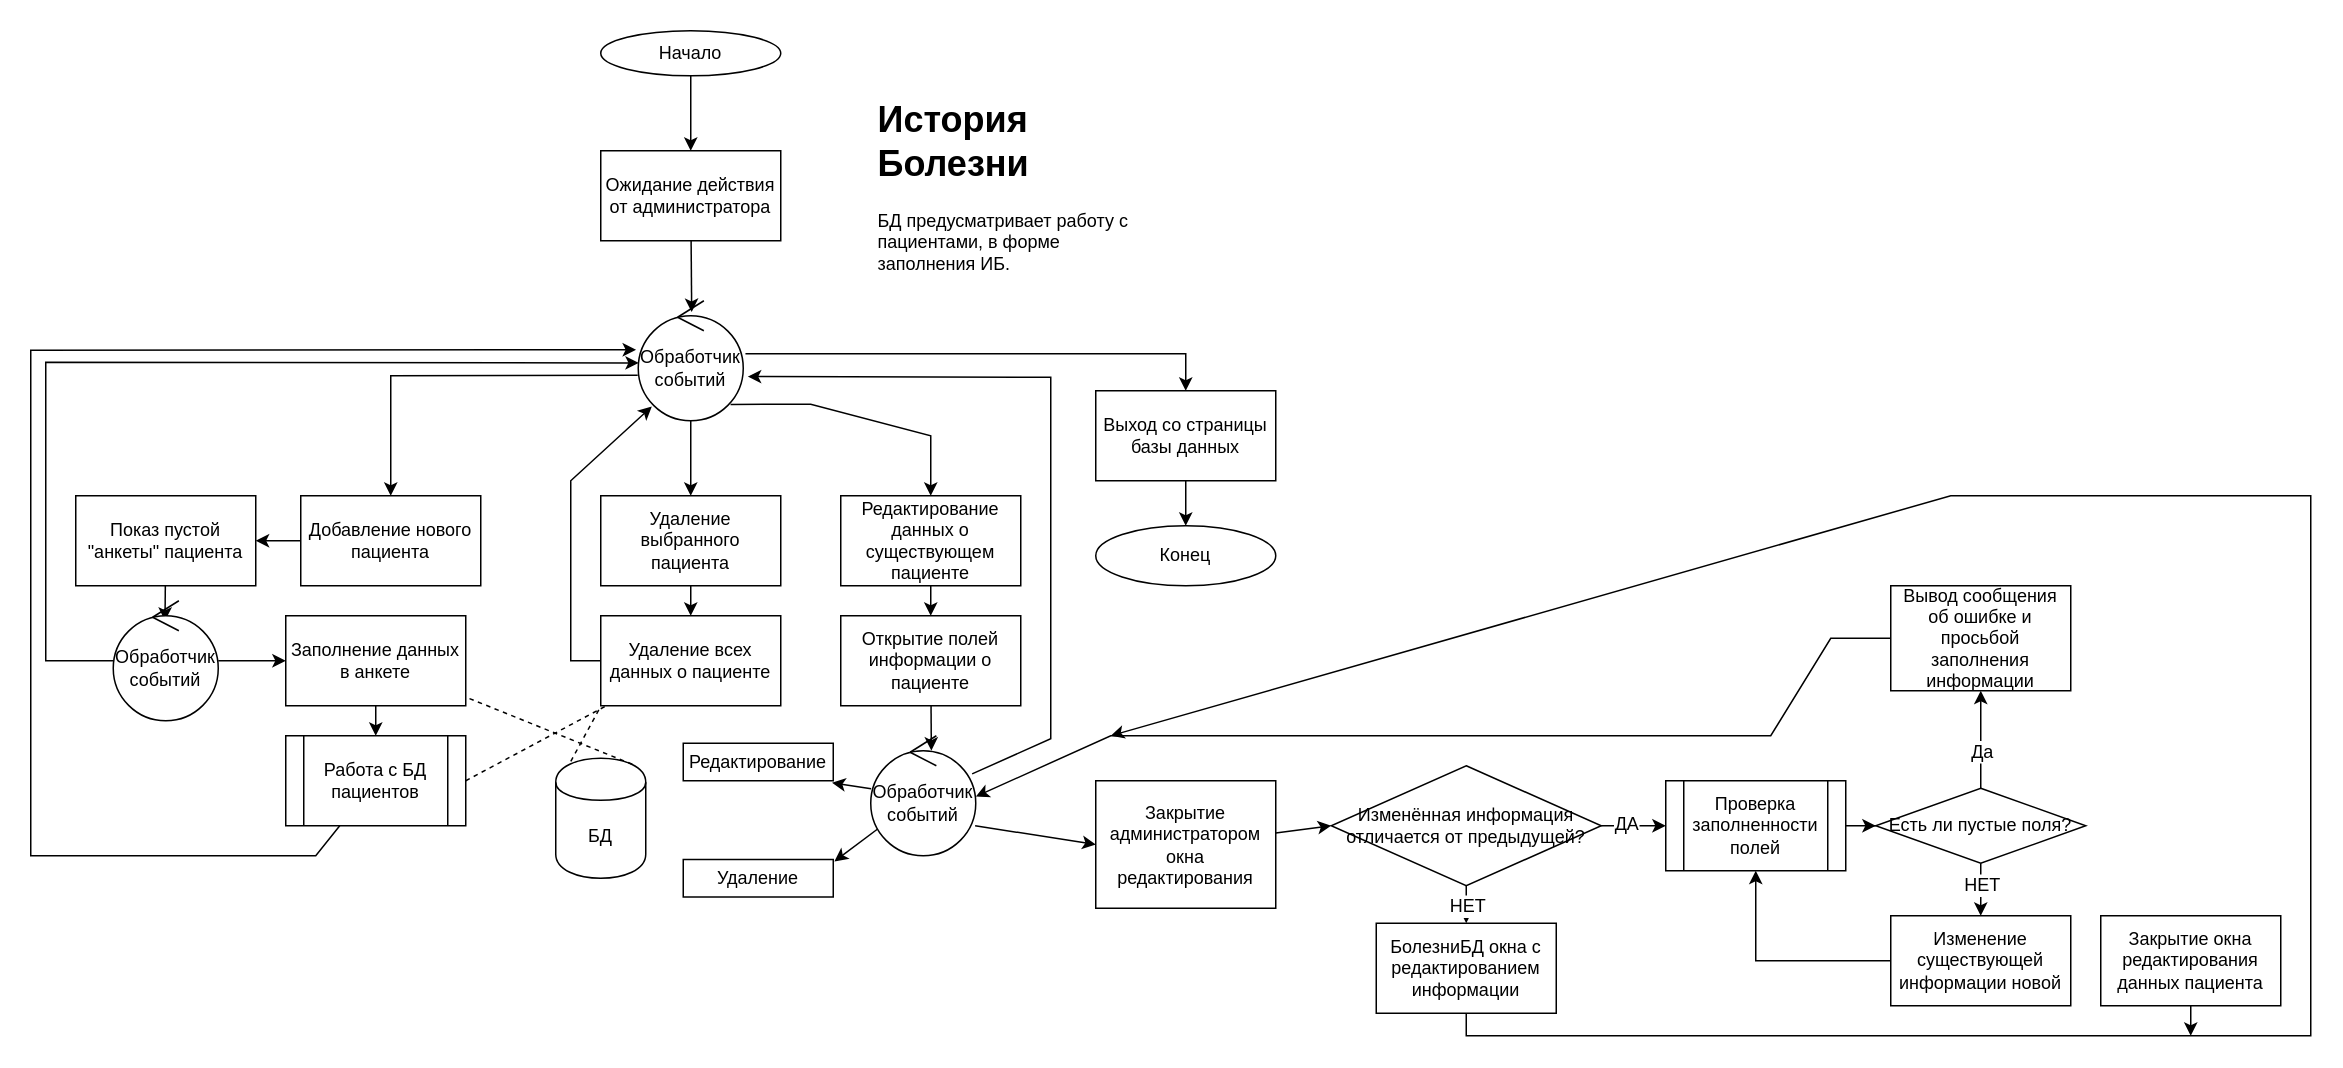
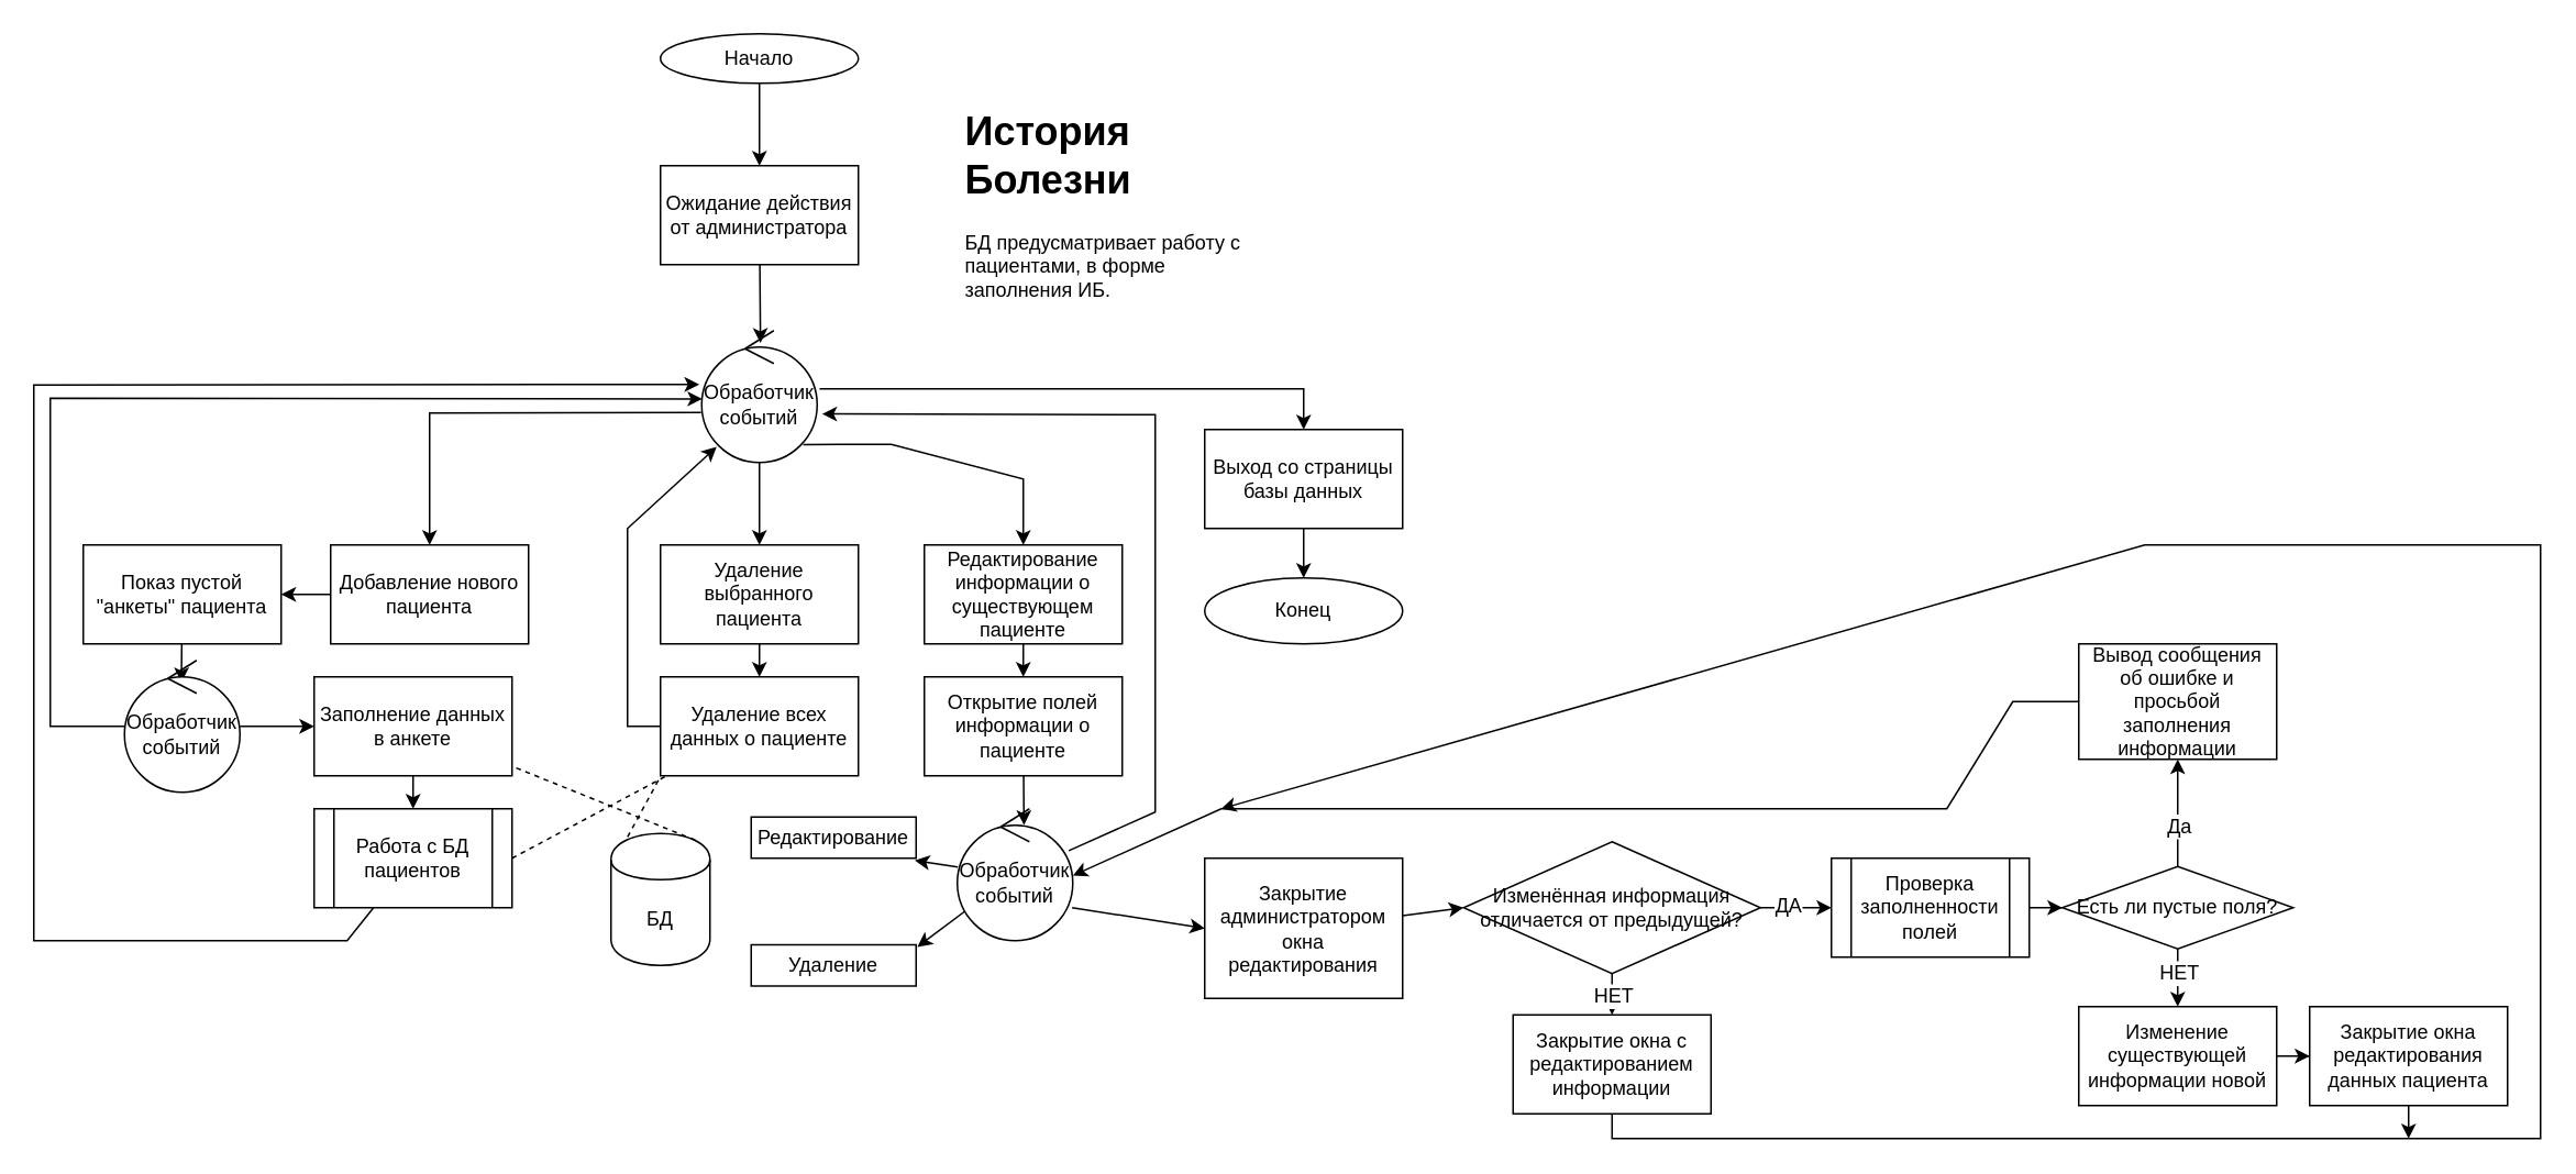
- <mxCell id="15" value="Редактирование данных о существующем пациенте" style="rounded=0;whiteSpace=wrap;html=1;" parent="1" vertex="1"><mxGeometry x="560" y="330" width="120" height="60" as="geometry" /></mxCell>
+ <mxCell id="15" value="Редактирование информации о существующем пациенте" style="rounded=0;whiteSpace=wrap;html=1;" parent="1" vertex="1"><mxGeometry x="560" y="330" width="120" height="60" as="geometry" /></mxCell>
- <mxCell id="38" style="edgeStyle=orthogonalEdgeStyle;rounded=0;orthogonalLoop=1;jettySize=auto;html=1;" parent="1" source="39" target="30" edge="1"><mxGeometry relative="1" as="geometry" /></mxCell>
+ <mxCell id="38" style="edgeStyle=orthogonalEdgeStyle;rounded=0;orthogonalLoop=1;jettySize=auto;html=1;entryX=0;entryY=0.5;entryDx=0;entryDy=0;" parent="1" source="39" target="41" edge="1"><mxGeometry relative="1" as="geometry" /></mxCell>
- <mxCell id="28" value="БолезниБД окна с редактированием информации" style="rounded=0;whiteSpace=wrap;html=1;" parent="1" vertex="1"><mxGeometry x="917" y="615" width="120" height="60" as="geometry" /></mxCell>
+ <mxCell id="28" value="Закрытие окна с редактированием информации" style="rounded=0;whiteSpace=wrap;html=1;" parent="1" vertex="1"><mxGeometry x="917" y="615" width="120" height="60" as="geometry" /></mxCell>
